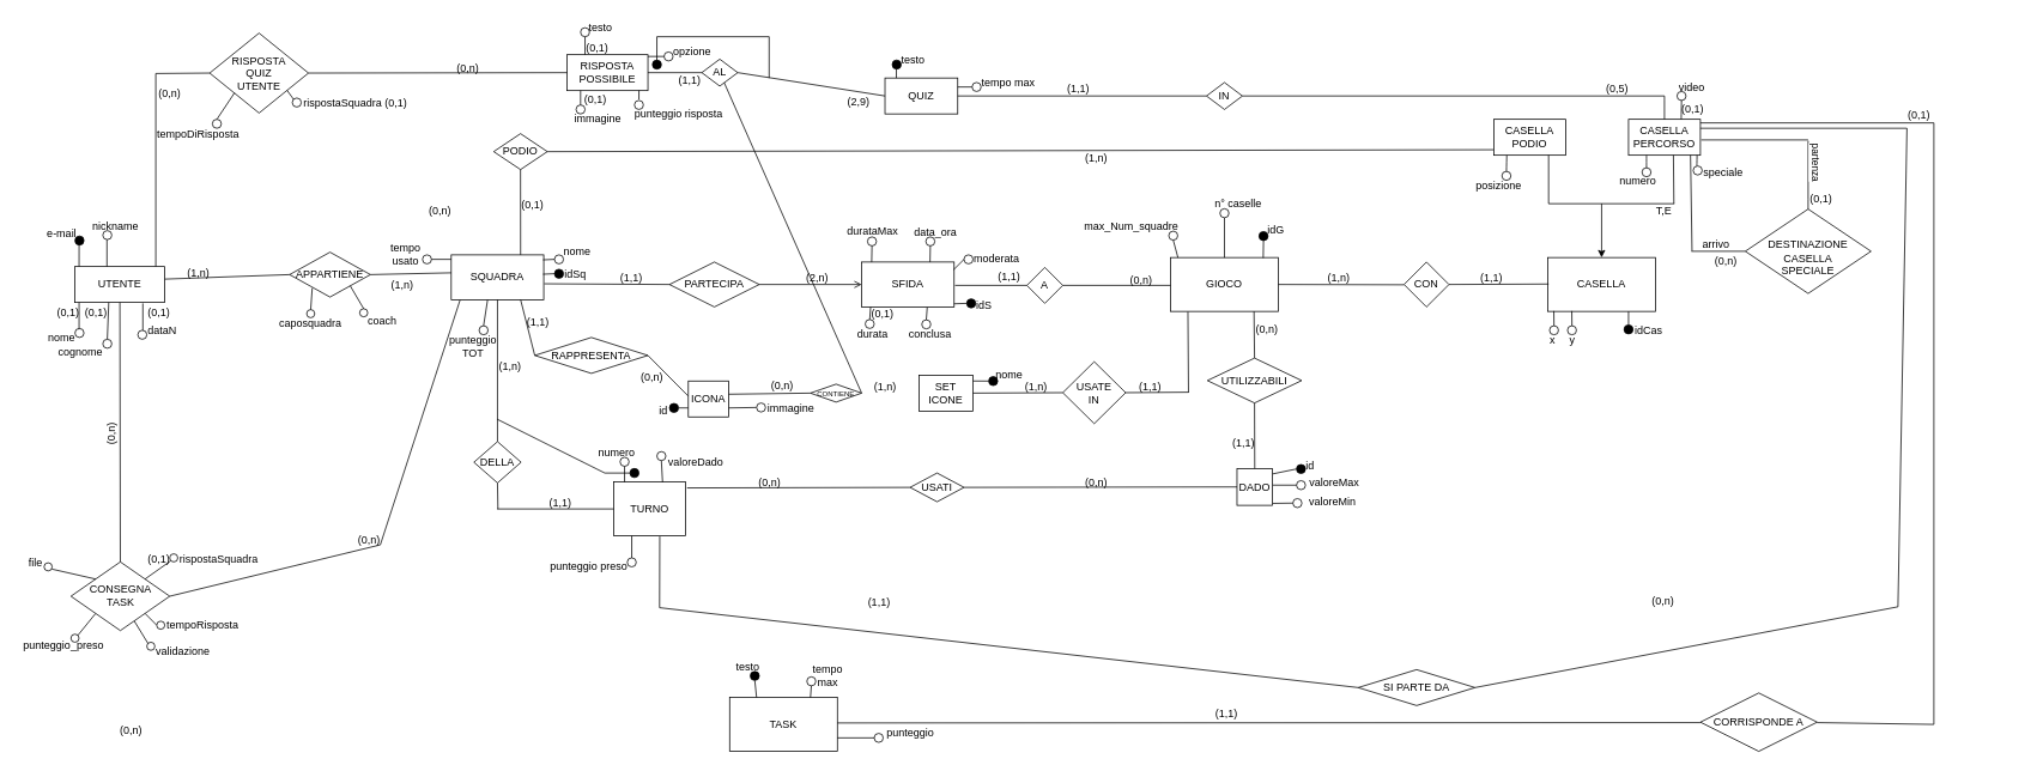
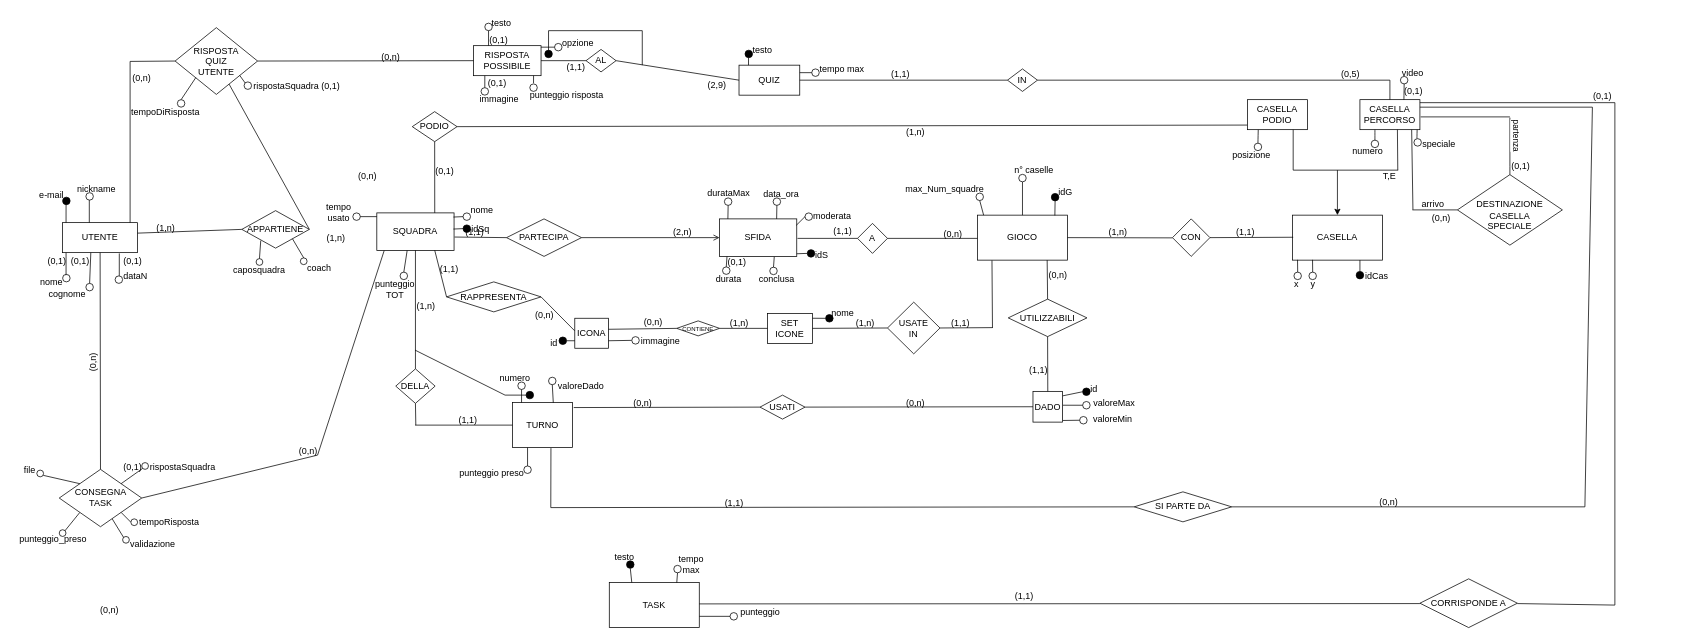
- <mxCell id="190" value="" style="endArrow=none;html=1;rounded=0;exitX=1;exitY=0.5;exitDx=0;exitDy=0;" parent="1" source="188" target="37" edge="1"><mxGeometry relative="1" as="geometry"><mxPoint x="661.81" y="446.4" as="sourcePoint" /><mxPoint x="673.002" y="445.6" as="targetPoint" /></mxGeometry></mxCell>
+ <mxCell id="190" value="" style="endArrow=none;html=1;rounded=0;entryX=0;entryY=0.5;entryDx=0;entryDy=0;exitX=1;exitY=0.5;exitDx=0;exitDy=0;" parent="1" source="188" target="40" edge="1"><mxGeometry relative="1" as="geometry"><mxPoint x="661.81" y="446.4" as="sourcePoint" /><mxPoint x="673.002" y="445.6" as="targetPoint" /></mxGeometry></mxCell>
- <mxCell id="208" value="" style="endArrow=none;html=1;rounded=0;entryX=0;entryY=0.4;entryDx=0;entryDy=0;entryPerimeter=0;exitX=1;exitY=0.5;exitDx=0;exitDy=0;" parent="1" source="5" target="3" edge="1"><mxGeometry relative="1" as="geometry"><mxPoint x="362" y="311" as="sourcePoint" /><mxPoint x="384" y="311" as="targetPoint" /></mxGeometry></mxCell>
+ <mxCell id="208" value="" style="endArrow=none;html=1;rounded=0;exitX=1;exitY=0.5;exitDx=0;exitDy=0;" parent="1" source="5" target="202" edge="1"><mxGeometry relative="1" as="geometry"><mxPoint x="362" y="311" as="sourcePoint" /><mxPoint x="384" y="311" as="targetPoint" /></mxGeometry></mxCell>
- <mxCell id="6" value="PARTECIPA" style="shape=rhombus;perimeter=rhombusPerimeter;whiteSpace=wrap;html=1;align=center;" parent="1" vertex="1"><mxGeometry x="745" y="291" width="100" height="50" as="geometry" /></mxCell>
+ <mxCell id="6" value="PARTECIPA" style="shape=rhombus;perimeter=rhombusPerimeter;whiteSpace=wrap;html=1;align=center;" parent="1" vertex="1"><mxGeometry x="675" y="291" width="100" height="50" as="geometry" /></mxCell>
- <mxCell id="244" value="SI PARTE DA" style="rhombus;whiteSpace=wrap;html=1;" parent="1" vertex="1"><mxGeometry x="1512" y="745" width="130" height="40" as="geometry" /></mxCell>
+ <mxCell id="244" value="SI PARTE DA" style="rhombus;whiteSpace=wrap;html=1;" parent="1" vertex="1"><mxGeometry x="1512" y="655" width="130" height="40" as="geometry" /></mxCell>
